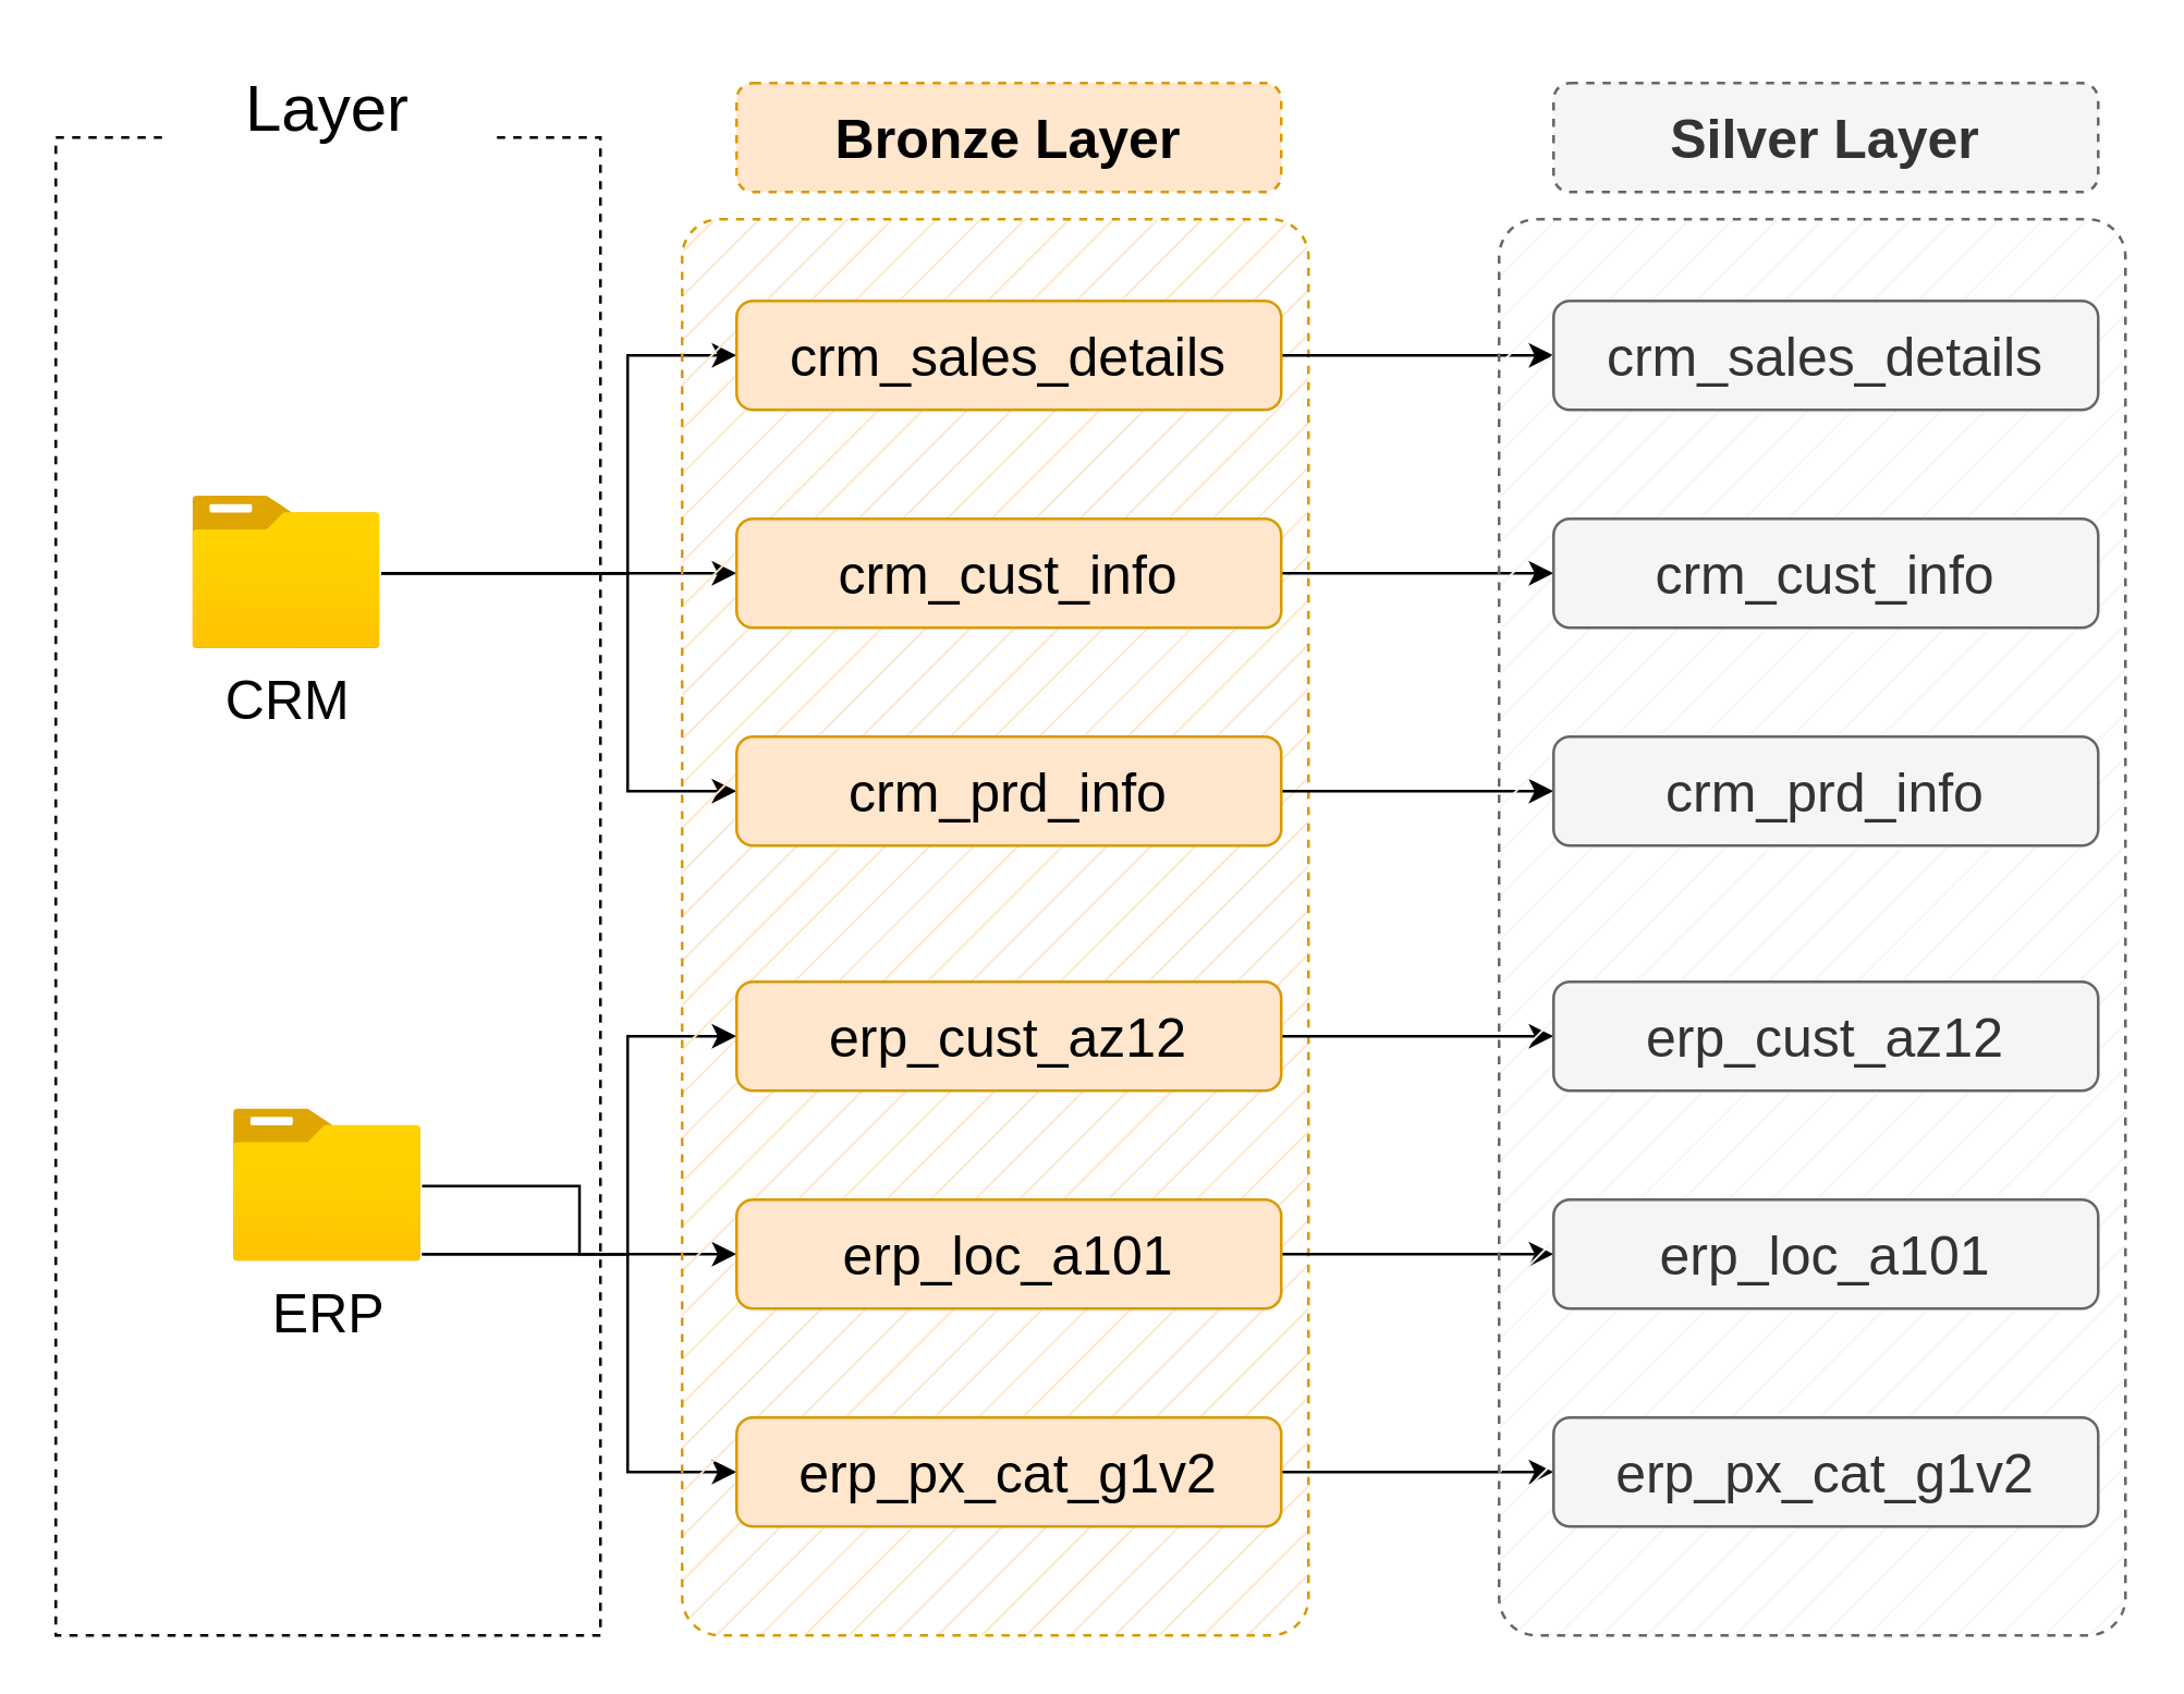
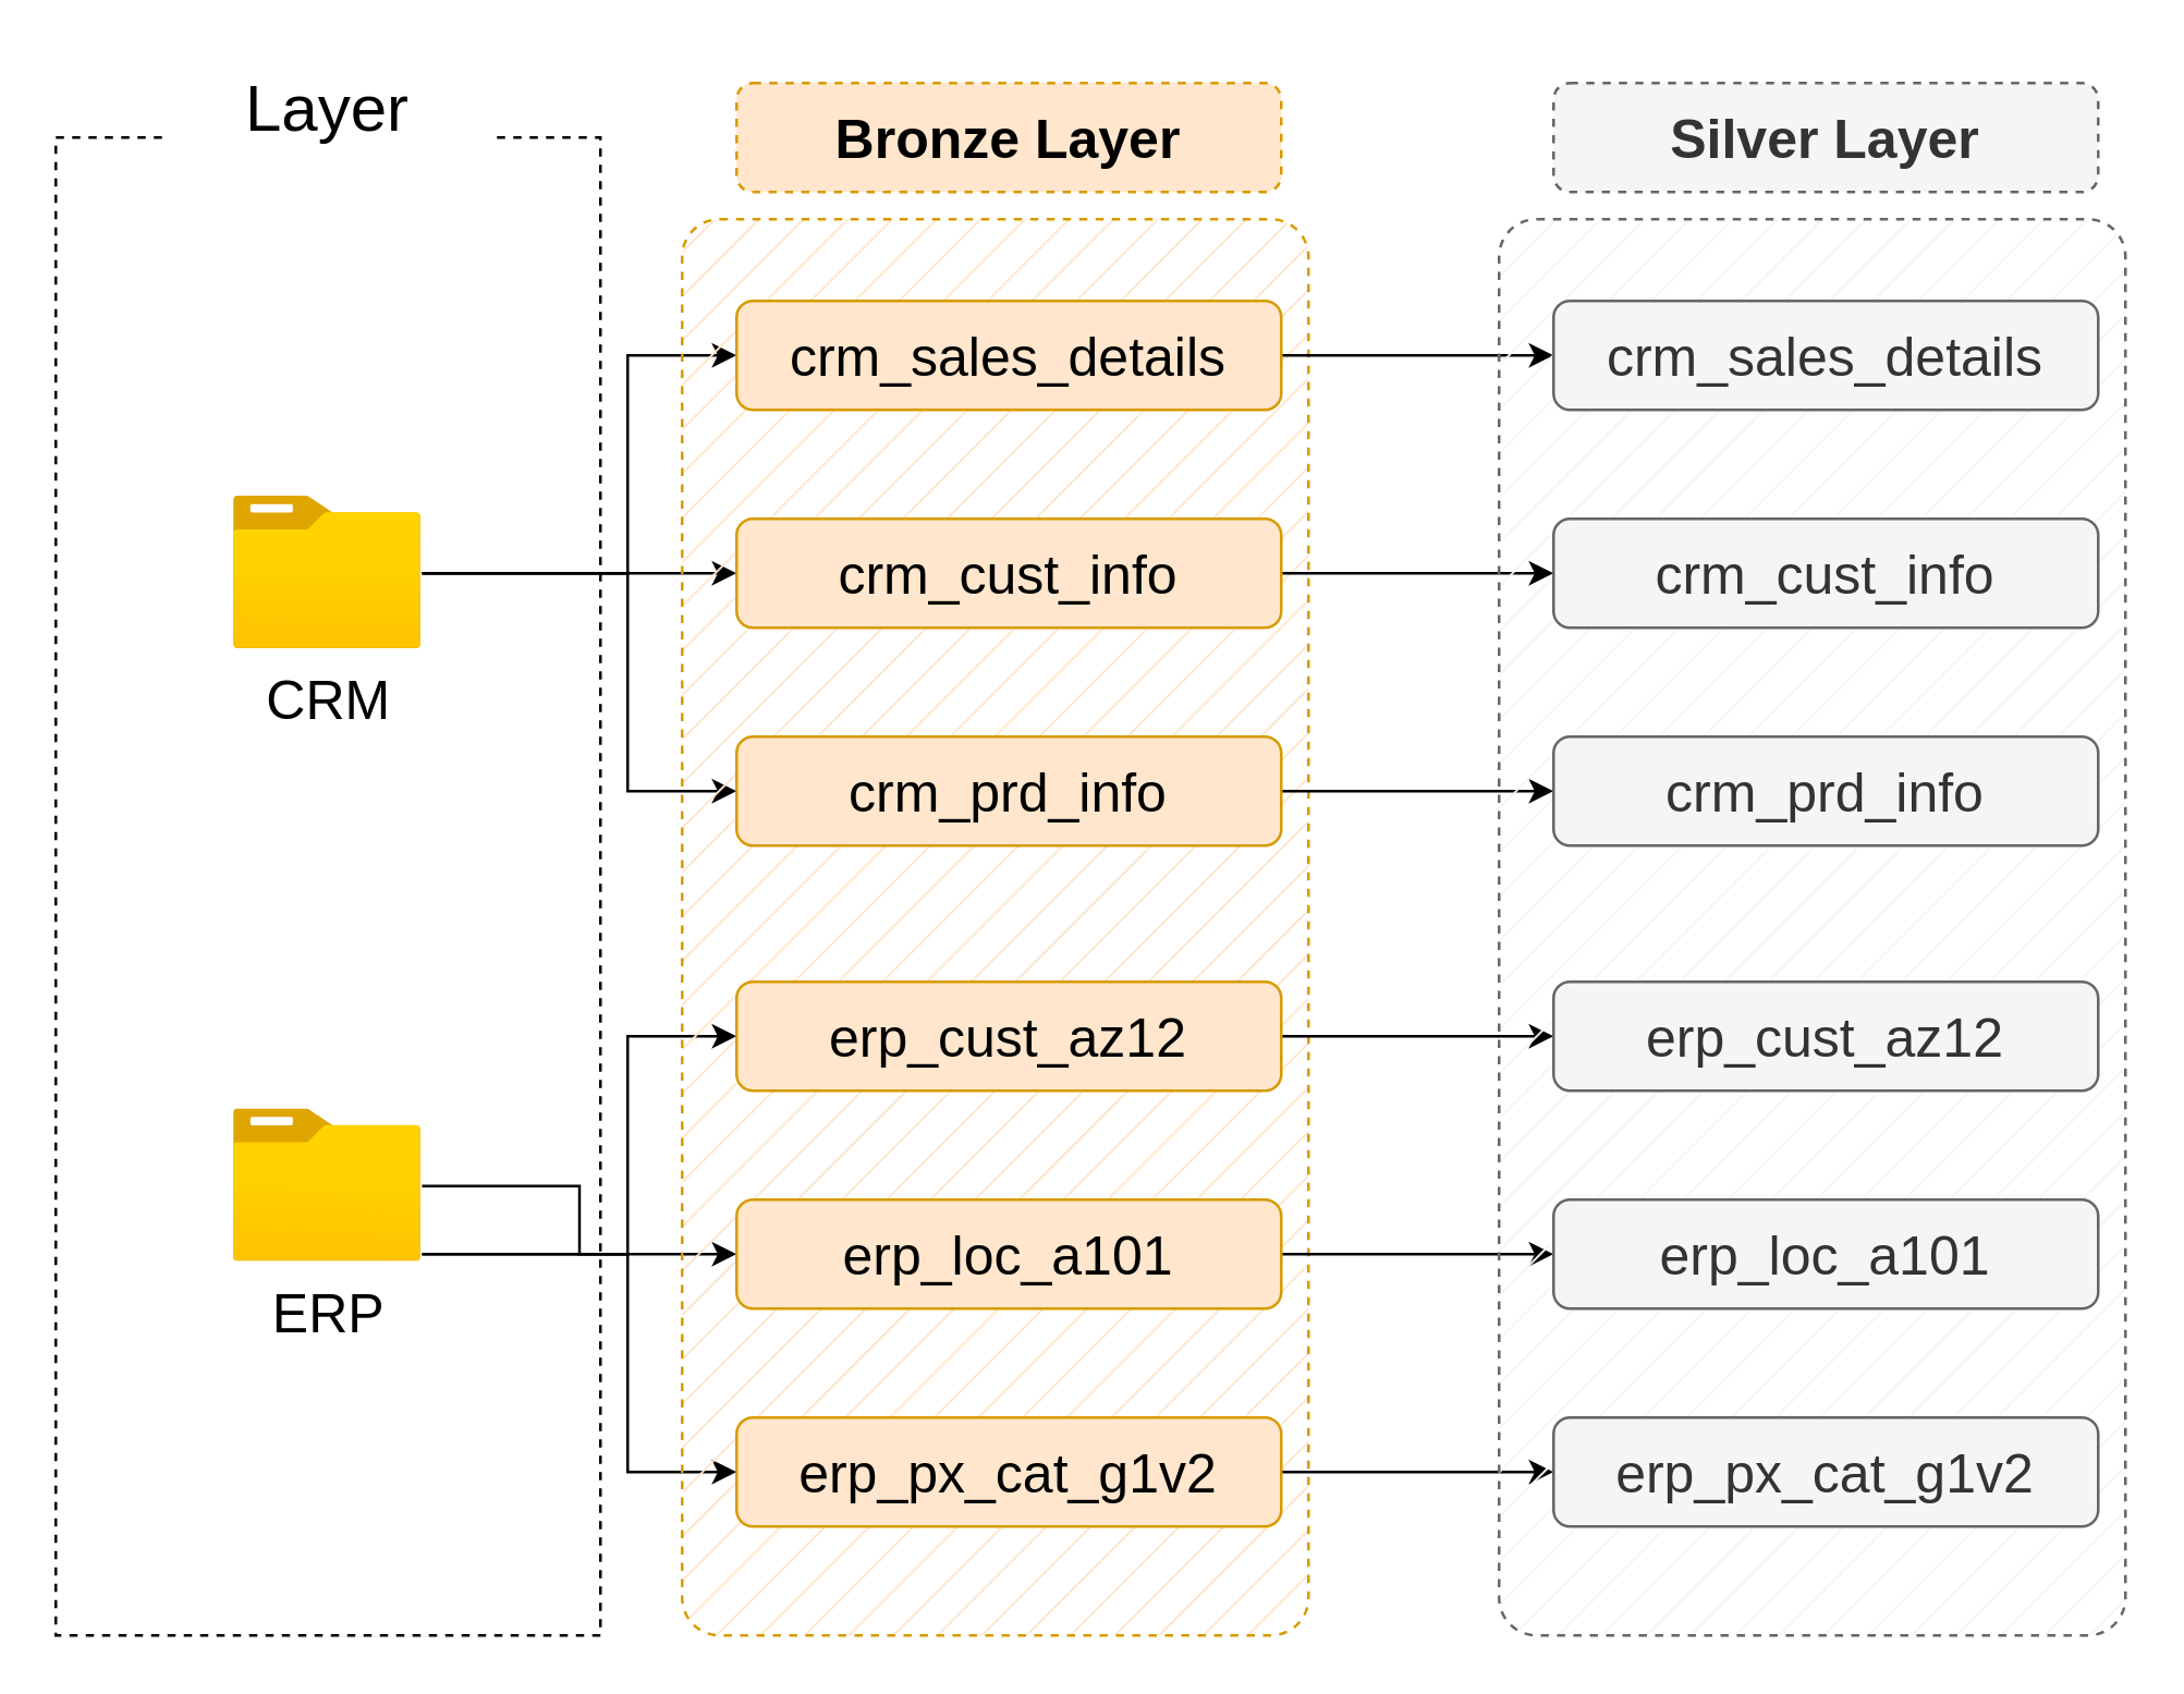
- <mxCell id="7" value="&lt;font style=&quot;font-size: 20px;&quot;&gt;CRM&lt;/font&gt;" style="image;aspect=fixed;html=1;points=[];align=center;fontSize=12;image=img/lib/azure2/general/Folder_Blank.svg;" parent="1" vertex="1"><mxGeometry x="70.5" y="182" width="69" height="56.0" as="geometry" /></mxCell>
+ <mxCell id="7" value="&lt;font style=&quot;font-size: 20px;&quot;&gt;CRM&lt;/font&gt;" style="image;aspect=fixed;html=1;points=[];align=center;fontSize=12;image=img/lib/azure2/general/Folder_Blank.svg;" parent="1" vertex="1"><mxGeometry x="85.5" y="182" width="69" height="56.0" as="geometry" /></mxCell>
